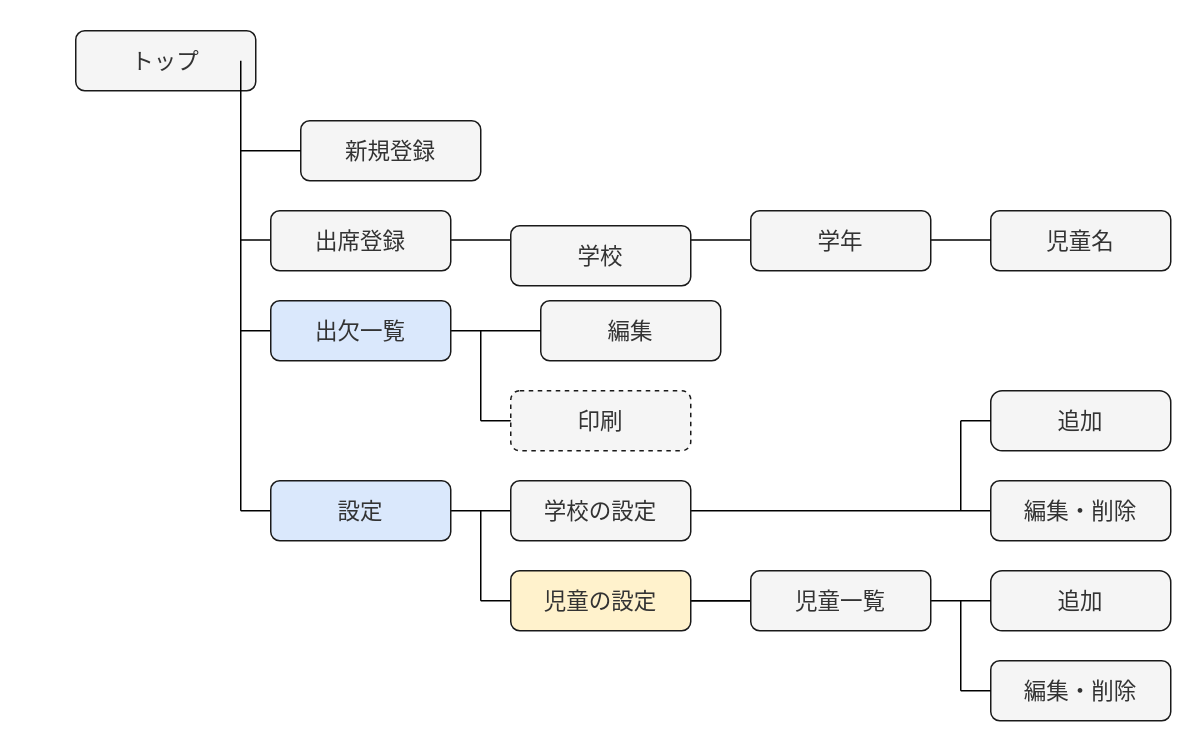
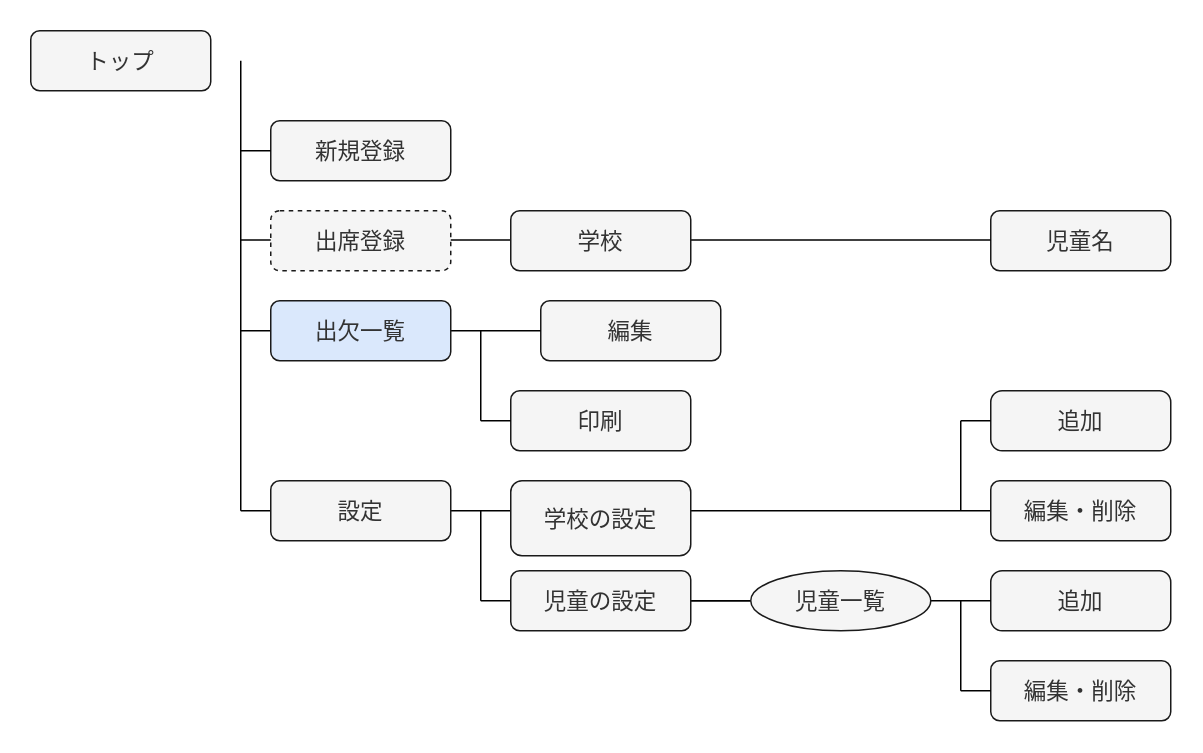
- <mxCell id="6" value="トップ" style="rounded=1;whiteSpace=wrap;html=1;fillColor=#f5f5f5;strokeColor=#1A1A1A;fontColor=#333333;fontSize=15;" vertex="1" parent="1"><mxGeometry x="50" y="20" width="120" height="40" as="geometry" /></mxCell>
+ <mxCell id="6" value="トップ" style="rounded=1;whiteSpace=wrap;html=1;fillColor=#f5f5f5;strokeColor=#1A1A1A;fontColor=#333333;fontSize=15;" vertex="1" parent="1"><mxGeometry x="20" y="20" width="120" height="40" as="geometry" /></mxCell>
- <mxCell id="2" value="新規登録" style="rounded=1;whiteSpace=wrap;html=1;fillColor=#f5f5f5;strokeColor=#1A1A1A;fontColor=#333333;fontSize=15;" vertex="1" parent="1"><mxGeometry x="200" y="80" width="120" height="40" as="geometry" /></mxCell>
+ <mxCell id="2" value="新規登録" style="rounded=1;whiteSpace=wrap;html=1;fillColor=#f5f5f5;strokeColor=#1A1A1A;fontColor=#333333;fontSize=15;" vertex="1" parent="1"><mxGeometry x="180" y="80" width="120" height="40" as="geometry" /></mxCell>
- <mxCell id="16" value="出席登録" style="rounded=1;whiteSpace=wrap;html=1;fillColor=#f5f5f5;strokeColor=#1A1A1A;fontColor=#333333;fontSize=15;" vertex="1" parent="1"><mxGeometry x="180" y="140" width="120" height="40" as="geometry" /></mxCell>
+ <mxCell id="16" value="出席登録" style="rounded=1;whiteSpace=wrap;html=1;fillColor=#f5f5f5;strokeColor=#1A1A1A;fontColor=#333333;fontSize=15;dashed=1;" vertex="1" parent="1"><mxGeometry x="180" y="140" width="120" height="40" as="geometry" /></mxCell>
- <mxCell id="17" value="学年" style="rounded=1;whiteSpace=wrap;html=1;fillColor=#f5f5f5;strokeColor=#1A1A1A;fontColor=#333333;fontSize=15;" vertex="1" parent="1"><mxGeometry x="500" y="140" width="120" height="40" as="geometry" /></mxCell>
- <mxCell id="15" value="学校" style="rounded=1;whiteSpace=wrap;html=1;fillColor=#f5f5f5;strokeColor=#1A1A1A;fontColor=#333333;fontSize=15;" vertex="1" parent="1"><mxGeometry x="340" y="150" width="120" height="40" as="geometry" /></mxCell>
+ <mxCell id="15" value="学校" style="rounded=1;whiteSpace=wrap;html=1;fillColor=#f5f5f5;strokeColor=#1A1A1A;fontColor=#333333;fontSize=15;" vertex="1" parent="1"><mxGeometry x="340" y="140" width="120" height="40" as="geometry" /></mxCell>
- <mxCell id="5" value="印刷" style="rounded=1;whiteSpace=wrap;html=1;fillColor=#f5f5f5;strokeColor=#1A1A1A;fontColor=#333333;fontSize=15;dashed=1;" vertex="1" parent="1"><mxGeometry x="340" y="260" width="120" height="40" as="geometry" /></mxCell>
+ <mxCell id="5" value="印刷" style="rounded=1;whiteSpace=wrap;html=1;fillColor=#f5f5f5;strokeColor=#1A1A1A;fontColor=#333333;fontSize=15;" vertex="1" parent="1"><mxGeometry x="340" y="260" width="120" height="40" as="geometry" /></mxCell>
- <mxCell id="19" value="設定" style="rounded=1;whiteSpace=wrap;html=1;fillColor=#dae8fc;strokeColor=#1A1A1A;fontColor=#333333;fontSize=15;" vertex="1" parent="1"><mxGeometry x="180" y="320" width="120" height="40" as="geometry" /></mxCell>
+ <mxCell id="19" value="設定" style="rounded=1;whiteSpace=wrap;html=1;fillColor=#f5f5f5;strokeColor=#1A1A1A;fontColor=#333333;fontSize=15;" vertex="1" parent="1"><mxGeometry x="180" y="320" width="120" height="40" as="geometry" /></mxCell>
- <mxCell id="20" value="学校の設定" style="rounded=1;whiteSpace=wrap;html=1;fillColor=#f5f5f5;strokeColor=#1A1A1A;fontColor=#333333;fontSize=15;" vertex="1" parent="1"><mxGeometry x="340" y="320" width="120" height="40" as="geometry" /></mxCell>
+ <mxCell id="20" value="学校の設定" style="rounded=1;whiteSpace=wrap;html=1;fillColor=#f5f5f5;strokeColor=#1A1A1A;fontColor=#333333;fontSize=15;" vertex="1" parent="1"><mxGeometry x="340" y="320" width="120" height="50" as="geometry" /></mxCell>
- <mxCell id="30" value="児童の設定" style="rounded=1;whiteSpace=wrap;html=1;fillColor=#fff2cc;strokeColor=#1A1A1A;fontColor=#333333;fontSize=15;" vertex="1" parent="1"><mxGeometry x="340" y="380" width="120" height="40" as="geometry" /></mxCell>
+ <mxCell id="30" value="児童の設定" style="rounded=1;whiteSpace=wrap;html=1;fillColor=#f5f5f5;strokeColor=#1A1A1A;fontColor=#333333;fontSize=15;" vertex="1" parent="1"><mxGeometry x="340" y="380" width="120" height="40" as="geometry" /></mxCell>
- <mxCell id="26" value="児童一覧" style="rounded=1;whiteSpace=wrap;html=1;fillColor=#f5f5f5;strokeColor=#1A1A1A;fontColor=#333333;fontSize=15;" vertex="1" parent="1"><mxGeometry x="500" y="380" width="120" height="40" as="geometry" /></mxCell>
+ <mxCell id="26" value="児童一覧" style="ellipse;whiteSpace=wrap;html=1;fillColor=#f5f5f5;strokeColor=#1A1A1A;fontColor=#333333;fontSize=15;" vertex="1" parent="1"><mxGeometry x="500" y="380" width="120" height="40" as="geometry" /></mxCell>
